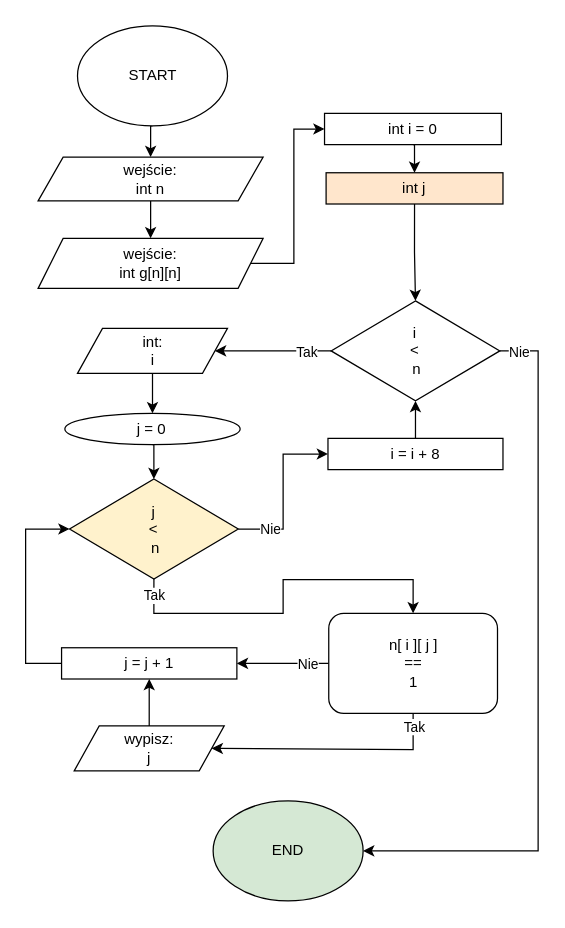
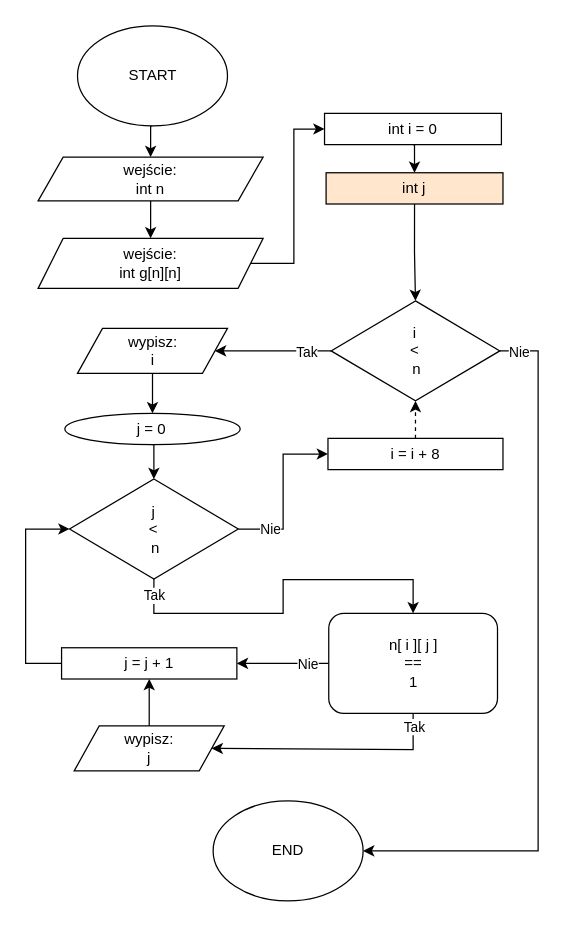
- <mxCell id="37" value="int:&lt;br&gt;i" style="shape=parallelogram;perimeter=parallelogramPerimeter;whiteSpace=wrap;html=1;fixedSize=1;" parent="1" vertex="1"><mxGeometry x="61.5" y="262" width="120" height="36" as="geometry" /></mxCell>
+ <mxCell id="37" value="wypisz:&lt;br&gt;i" style="shape=parallelogram;perimeter=parallelogramPerimeter;whiteSpace=wrap;html=1;fixedSize=1;" parent="1" vertex="1"><mxGeometry x="61.5" y="262" width="120" height="36" as="geometry" /></mxCell>
- <mxCell id="27" style="edgeStyle=orthogonalEdgeStyle;rounded=0;orthogonalLoop=1;jettySize=auto;html=1;exitX=0.5;exitY=0;exitDx=0;exitDy=0;entryX=0.5;entryY=1;entryDx=0;entryDy=0;" parent="1" source="28" target="12" edge="1"><mxGeometry relative="1" as="geometry" /></mxCell>
+ <mxCell id="27" style="edgeStyle=orthogonalEdgeStyle;rounded=0;orthogonalLoop=1;jettySize=auto;html=1;exitX=0.5;exitY=0;exitDx=0;exitDy=0;entryX=0.5;entryY=1;entryDx=0;entryDy=0;dashed=1;" parent="1" source="28" target="12" edge="1"><mxGeometry relative="1" as="geometry" /></mxCell>
- <mxCell id="26" value="j&lt;br&gt;&amp;lt;&lt;br&gt;&amp;nbsp;n" style="rhombus;whiteSpace=wrap;html=1;fillColor=#fff2cc;" parent="1" vertex="1"><mxGeometry x="55.13" y="382.5" width="135" height="80" as="geometry" /></mxCell>
+ <mxCell id="26" value="j&lt;br&gt;&amp;lt;&lt;br&gt;&amp;nbsp;n" style="rhombus;whiteSpace=wrap;html=1;" parent="1" vertex="1"><mxGeometry x="55.13" y="382.5" width="135" height="80" as="geometry" /></mxCell>
- <mxCell id="13" value="END" style="ellipse;whiteSpace=wrap;html=1;fillColor=#d5e8d4;" parent="1" vertex="1"><mxGeometry x="170" y="640" width="120" height="80" as="geometry" /></mxCell>
+ <mxCell id="13" value="END" style="ellipse;whiteSpace=wrap;html=1;" parent="1" vertex="1"><mxGeometry x="170" y="640" width="120" height="80" as="geometry" /></mxCell>
